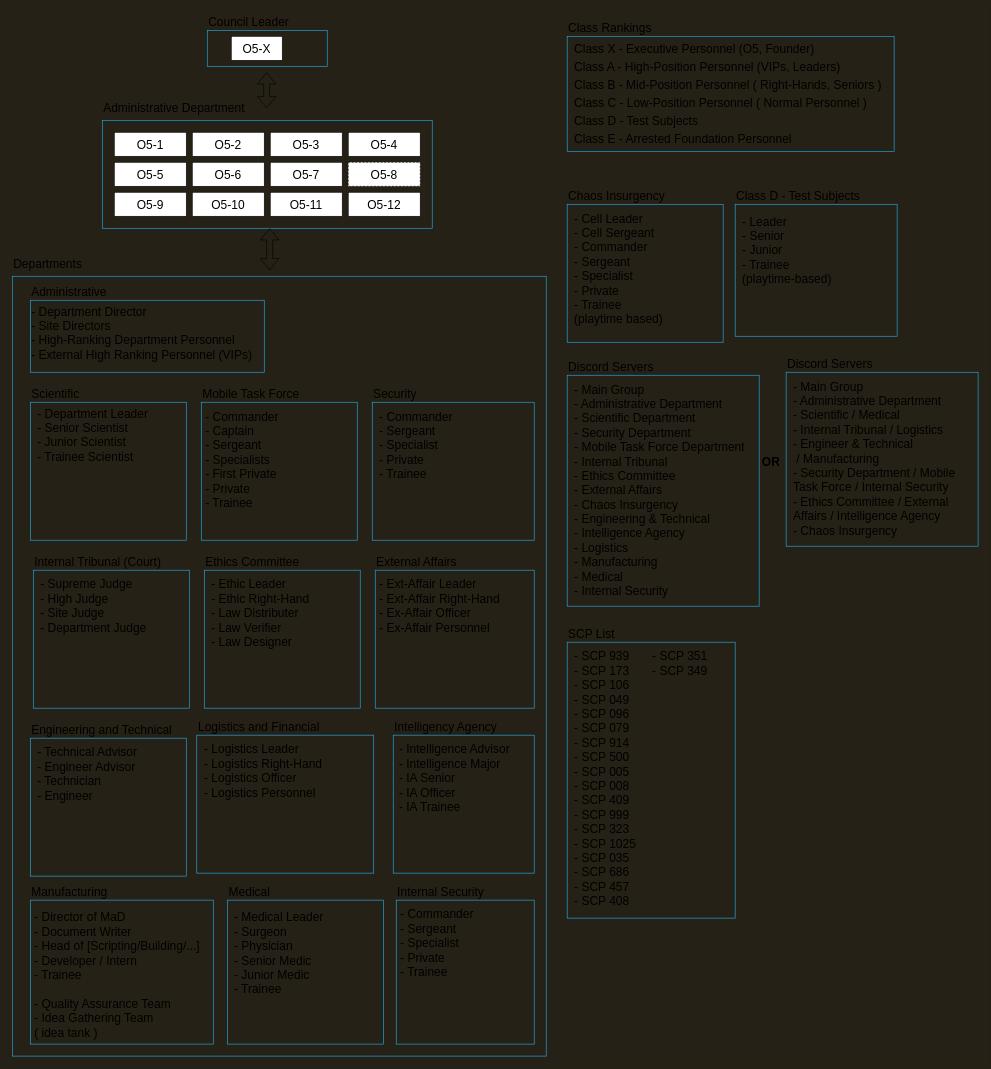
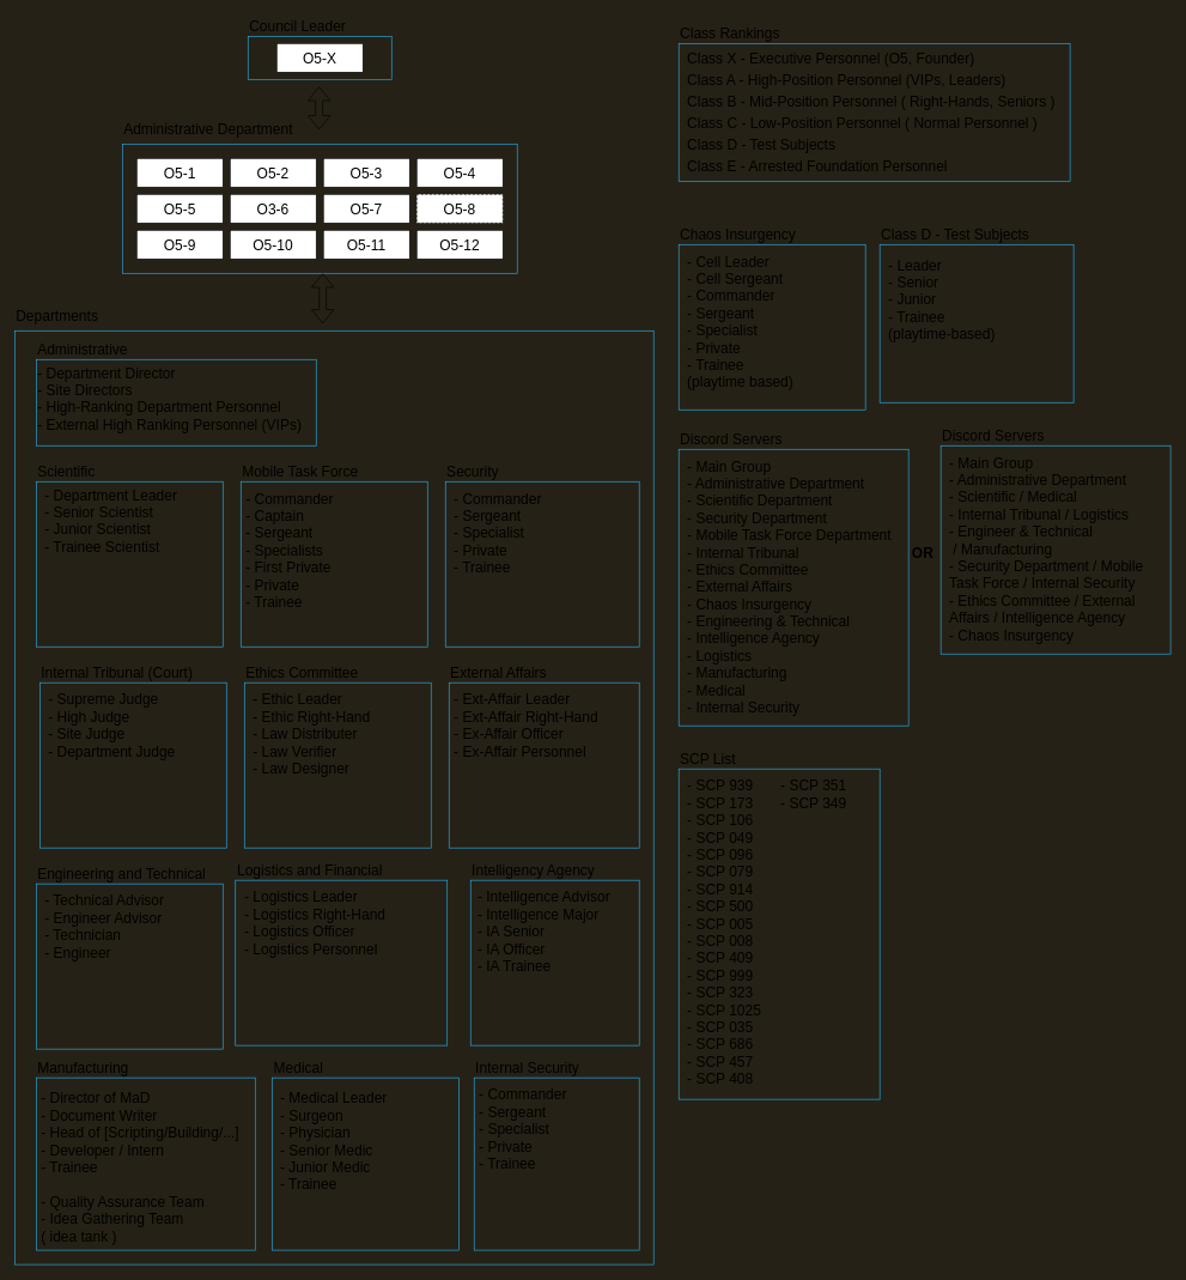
- <mxCell id="9" value="O5-X" style="rounded=0;whiteSpace=wrap;html=1;fontSize=20;" vertex="1" parent="1"><mxGeometry x="385" y="60" width="85" height="40" as="geometry" /></mxCell>
+ <mxCell id="9" value="O5-X" style="rounded=0;whiteSpace=wrap;html=1;fontSize=20;" vertex="1" parent="1"><mxGeometry x="385" y="60" width="120" height="40" as="geometry" /></mxCell>
- <mxCell id="11" value="O5-6" style="rounded=0;whiteSpace=wrap;html=1;fontSize=20;" vertex="1" parent="1"><mxGeometry x="320" y="270" width="120" height="40" as="geometry" /></mxCell>
+ <mxCell id="11" value="O3-6" style="rounded=0;whiteSpace=wrap;html=1;fontSize=20;" vertex="1" parent="1"><mxGeometry x="320" y="270" width="120" height="40" as="geometry" /></mxCell>
